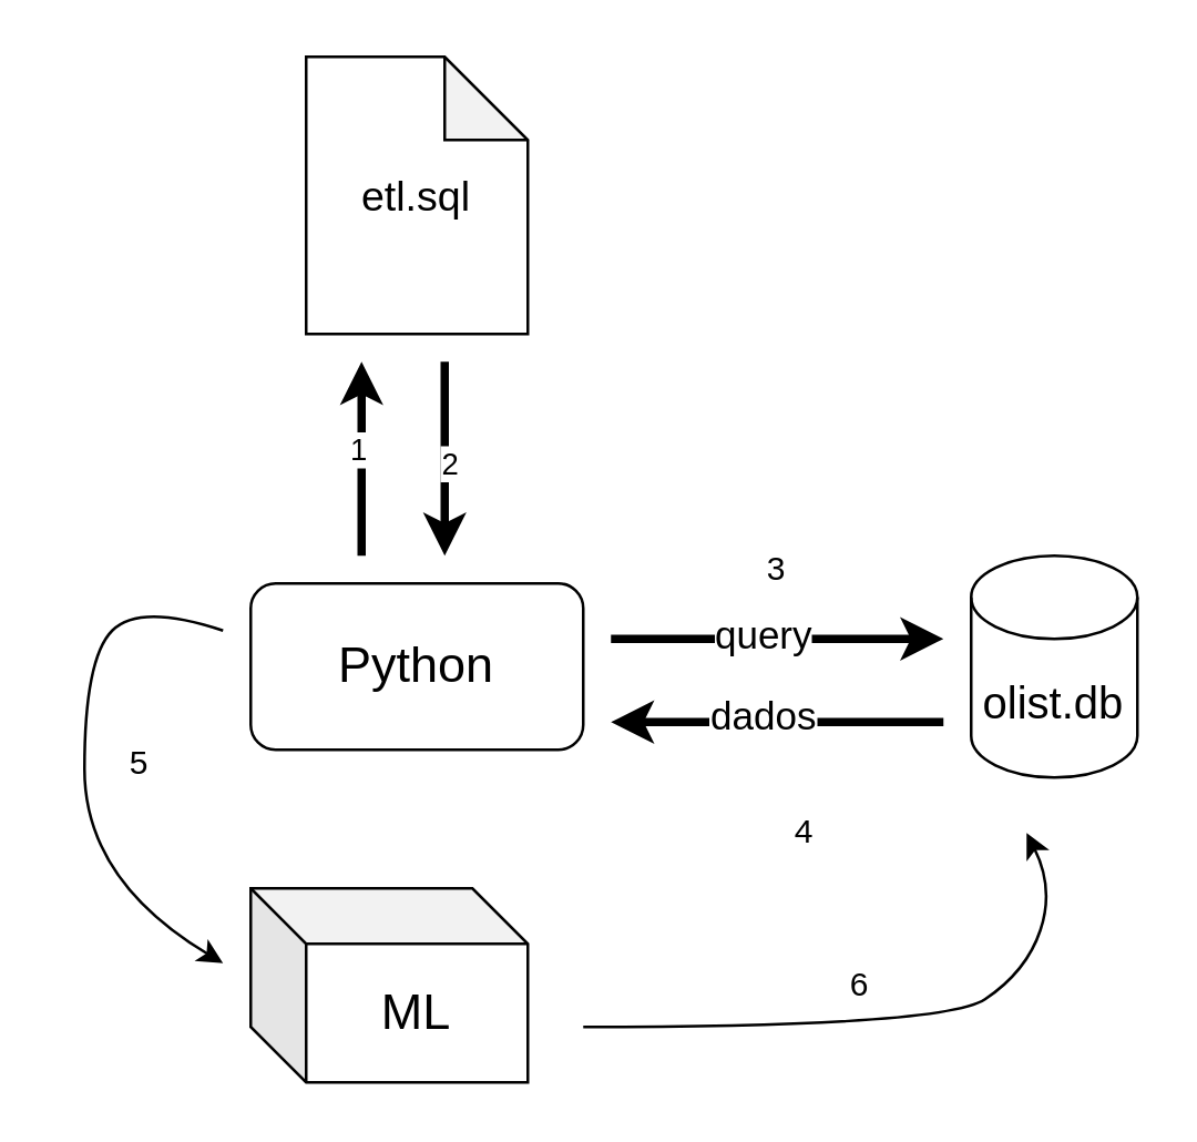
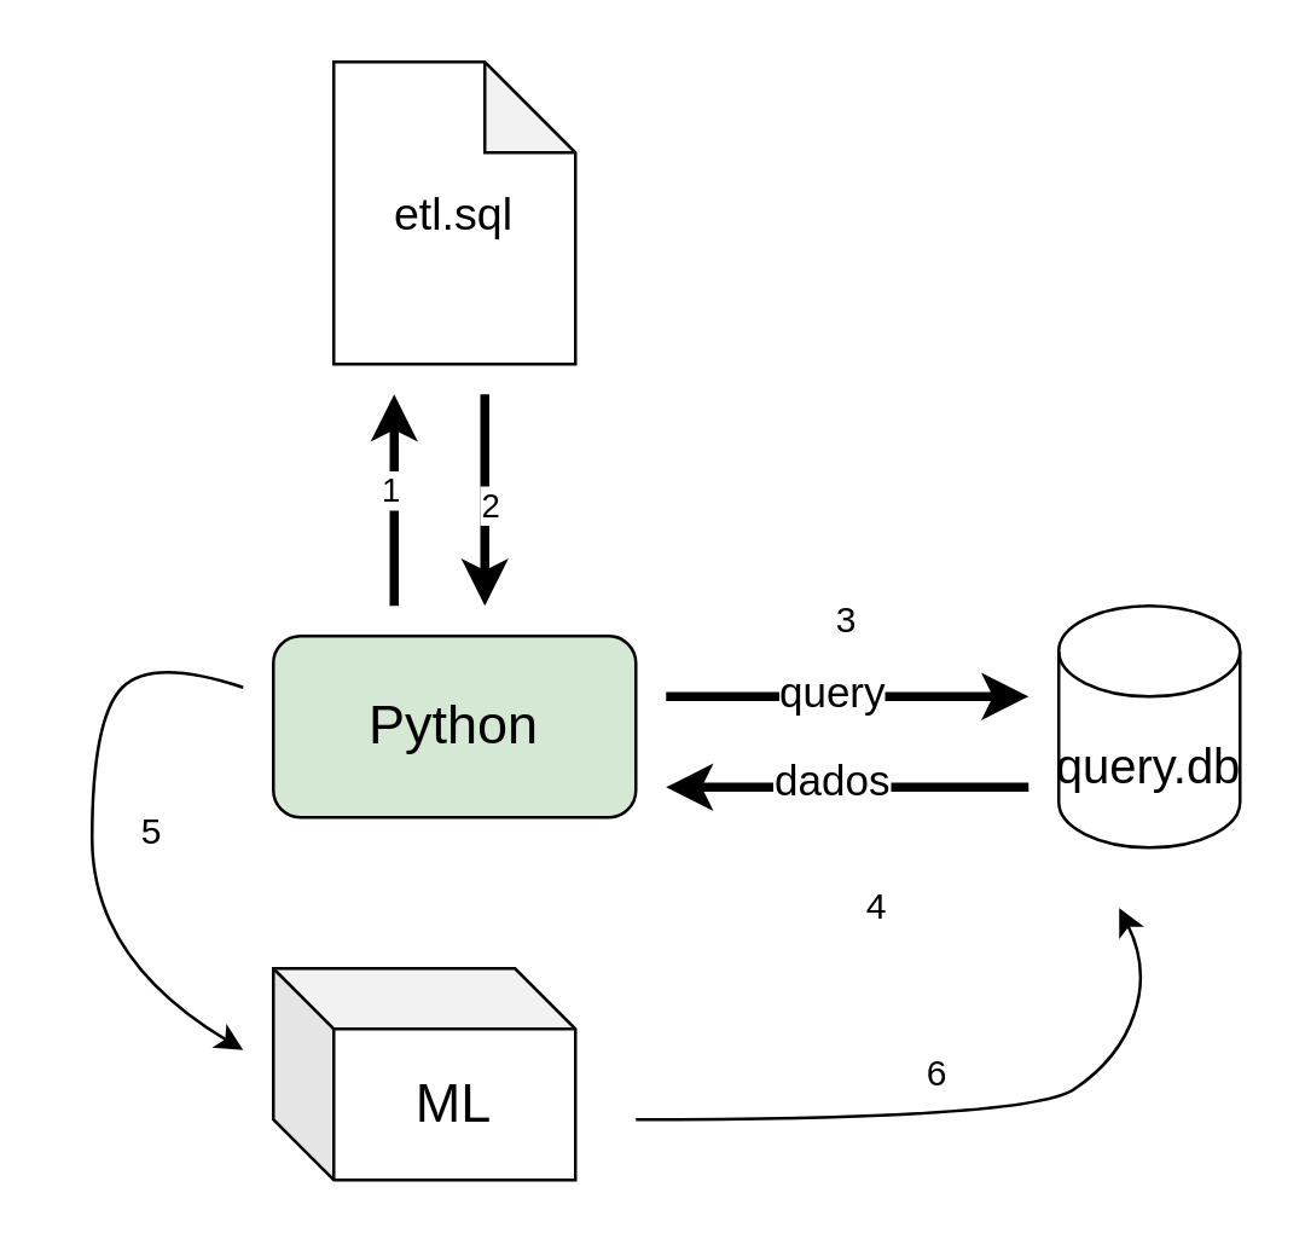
- <mxCell id="2" value="&lt;font style=&quot;font-size: 18px;&quot;&gt;Python&lt;/font&gt;" style="rounded=1;whiteSpace=wrap;html=1;" parent="1" vertex="1"><mxGeometry x="90" y="210" width="120" height="60" as="geometry" /></mxCell>
+ <mxCell id="2" value="&lt;font style=&quot;font-size: 18px;&quot;&gt;Python&lt;/font&gt;" style="rounded=1;whiteSpace=wrap;html=1;fillColor=#d5e8d4;" parent="1" vertex="1"><mxGeometry x="90" y="210" width="120" height="60" as="geometry" /></mxCell>
- <mxCell id="8" value="&lt;font style=&quot;font-size: 16px;&quot;&gt;olist.db&lt;/font&gt;" style="shape=cylinder3;whiteSpace=wrap;html=1;boundedLbl=1;backgroundOutline=1;size=15;" parent="1" vertex="1"><mxGeometry x="350" y="200" width="60" height="80" as="geometry" /></mxCell>
+ <mxCell id="8" value="&lt;font style=&quot;font-size: 16px;&quot;&gt;query.db&lt;/font&gt;" style="shape=cylinder3;whiteSpace=wrap;html=1;boundedLbl=1;backgroundOutline=1;size=15;" parent="1" vertex="1"><mxGeometry x="350" y="200" width="60" height="80" as="geometry" /></mxCell>
